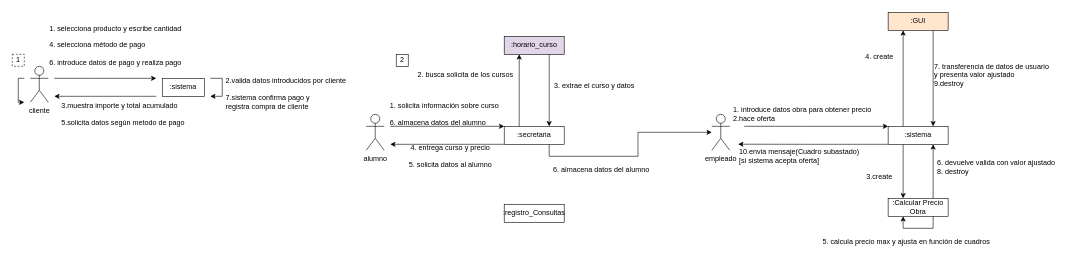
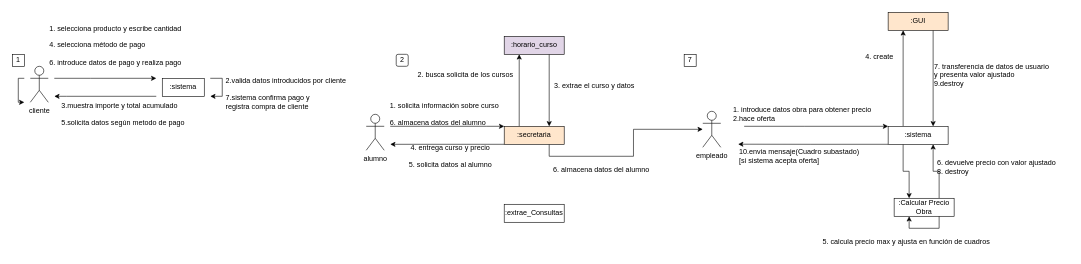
- <mxCell id="4" value="1" style="whiteSpace=wrap;html=1;dashed=1;" vertex="1" parent="1"><mxGeometry x="20" y="90" width="20" height="20" as="geometry" /></mxCell>
+ <mxCell id="4" value="1" style="whiteSpace=wrap;html=1;" vertex="1" parent="1"><mxGeometry x="20" y="90" width="20" height="20" as="geometry" /></mxCell>
- <mxCell id="12" value="2" style="whiteSpace=wrap;html=1;" vertex="1" parent="1"><mxGeometry x="660" y="90" width="20" height="20" as="geometry" /></mxCell>
+ <mxCell id="12" value="2" style="whiteSpace=wrap;html=1;rounded=1;" vertex="1" parent="1"><mxGeometry x="660" y="90" width="20" height="20" as="geometry" /></mxCell>
+ <mxCell id="27" value="7" style="whiteSpace=wrap;html=1;" vertex="1" parent="1"><mxGeometry x="1140" y="90" width="20" height="20" as="geometry" /></mxCell>
- <mxCell id="28" value="empleado" style="shape=umlActor;verticalLabelPosition=bottom;verticalAlign=top;html=1;outlineConnect=0;" vertex="1" parent="1"><mxGeometry x="1186" y="190" width="30" height="60" as="geometry" /></mxCell>
+ <mxCell id="28" value="empleado" style="shape=umlActor;verticalLabelPosition=bottom;verticalAlign=top;html=1;outlineConnect=0;" vertex="1" parent="1"><mxGeometry x="1171" y="185" width="30" height="60" as="geometry" /></mxCell>
- <mxCell id="21" value=":secretaria" style="whiteSpace=wrap;html=1;" vertex="1" parent="1"><mxGeometry x="840" y="210" width="100" height="30" as="geometry" /></mxCell>
+ <mxCell id="21" value=":secretaria" style="whiteSpace=wrap;html=1;fillColor=#ffe6cc;" vertex="1" parent="1"><mxGeometry x="840" y="210" width="100" height="30" as="geometry" /></mxCell>
- <mxCell id="44" value="6. devuelve valida con valor ajustado&lt;div&gt;8. destroy&lt;/div&gt;" style="text;html=1;align=left;verticalAlign=middle;resizable=0;points=[];autosize=1;strokeColor=none;fillColor=none;" vertex="1" parent="1"><mxGeometry x="1560" y="258" width="220" height="40" as="geometry" /></mxCell>
+ <mxCell id="44" value="6. devuelve precio con valor ajustado&lt;div&gt;8. destroy&lt;/div&gt;" style="text;html=1;align=left;verticalAlign=middle;resizable=0;points=[];autosize=1;strokeColor=none;fillColor=none;" vertex="1" parent="1"><mxGeometry x="1560" y="258" width="220" height="40" as="geometry" /></mxCell>
- <mxCell id="43" value="3.create" style="text;html=1;align=center;verticalAlign=middle;resizable=0;points=[];autosize=1;strokeColor=none;fillColor=none;" vertex="1" parent="1"><mxGeometry x="1430" y="280" width="70" height="30" as="geometry" /></mxCell>
- <mxCell id="39" value=":Calcular Precio Obra" style="whiteSpace=wrap;html=1;" vertex="1" parent="1"><mxGeometry x="1480" y="330" width="100" height="30" as="geometry" /></mxCell>
+ <mxCell id="39" value=":Calcular Precio Obra" style="whiteSpace=wrap;html=1;" vertex="1" parent="1"><mxGeometry x="1490" y="330" width="100" height="30" as="geometry" /></mxCell>
- <mxCell id="15" value=":registro_Consultas" style="whiteSpace=wrap;html=1;" vertex="1" parent="1"><mxGeometry x="840" y="340" width="100" height="30" as="geometry" /></mxCell>
+ <mxCell id="15" value=":extrae_Consultas" style="whiteSpace=wrap;html=1;" vertex="1" parent="1"><mxGeometry x="840" y="340" width="100" height="30" as="geometry" /></mxCell>
